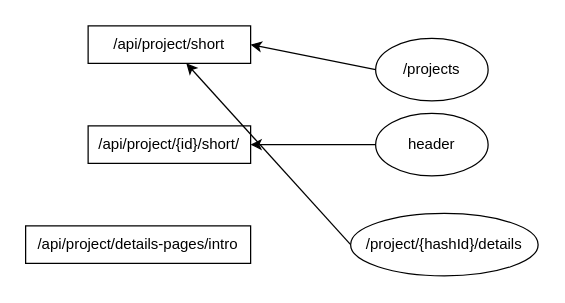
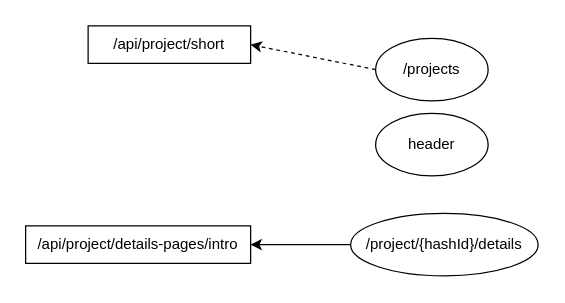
- <mxCell id="3" style="rounded=0;orthogonalLoop=1;jettySize=auto;html=1;exitX=0;exitY=0.5;exitDx=0;exitDy=0;entryX=1;entryY=0.5;entryDx=0;entryDy=0;" edge="1" parent="1" source="4" target="2"><mxGeometry relative="1" as="geometry"><mxPoint x="190" y="40" as="targetPoint" /></mxGeometry></mxCell>
+ <mxCell id="3" style="rounded=0;orthogonalLoop=1;jettySize=auto;html=1;exitX=0;exitY=0.5;exitDx=0;exitDy=0;entryX=1;entryY=0.5;entryDx=0;entryDy=0;dashed=1;" edge="1" parent="1" source="4" target="2"><mxGeometry relative="1" as="geometry"><mxPoint x="190" y="40" as="targetPoint" /></mxGeometry></mxCell>
- <mxCell id="5" value="/api/project/{id}/short/" style="rounded=0;whiteSpace=wrap;html=1;" vertex="1" parent="1"><mxGeometry x="70" y="100" width="130" height="30" as="geometry" /></mxCell>
- <mxCell id="6" style="rounded=0;orthogonalLoop=1;jettySize=auto;html=1;exitX=0;exitY=0.5;exitDx=0;exitDy=0;entryX=1;entryY=0.5;entryDx=0;entryDy=0;" edge="1" parent="1" source="7" target="5"><mxGeometry relative="1" as="geometry"><mxPoint x="190" y="120" as="targetPoint" /></mxGeometry></mxCell>
- <mxCell id="9" style="edgeStyle=none;rounded=0;orthogonalLoop=1;jettySize=auto;html=1;exitX=0;exitY=0.5;exitDx=0;exitDy=0;" edge="1" parent="1" source="10" target="2"><mxGeometry relative="1" as="geometry" /></mxCell>
+ <mxCell id="9" style="edgeStyle=none;rounded=0;orthogonalLoop=1;jettySize=auto;html=1;exitX=0;exitY=0.5;exitDx=0;exitDy=0;entryX=1;entryY=0.5;entryDx=0;entryDy=0;" edge="1" parent="1" source="10" target="8"><mxGeometry relative="1" as="geometry" /></mxCell>
